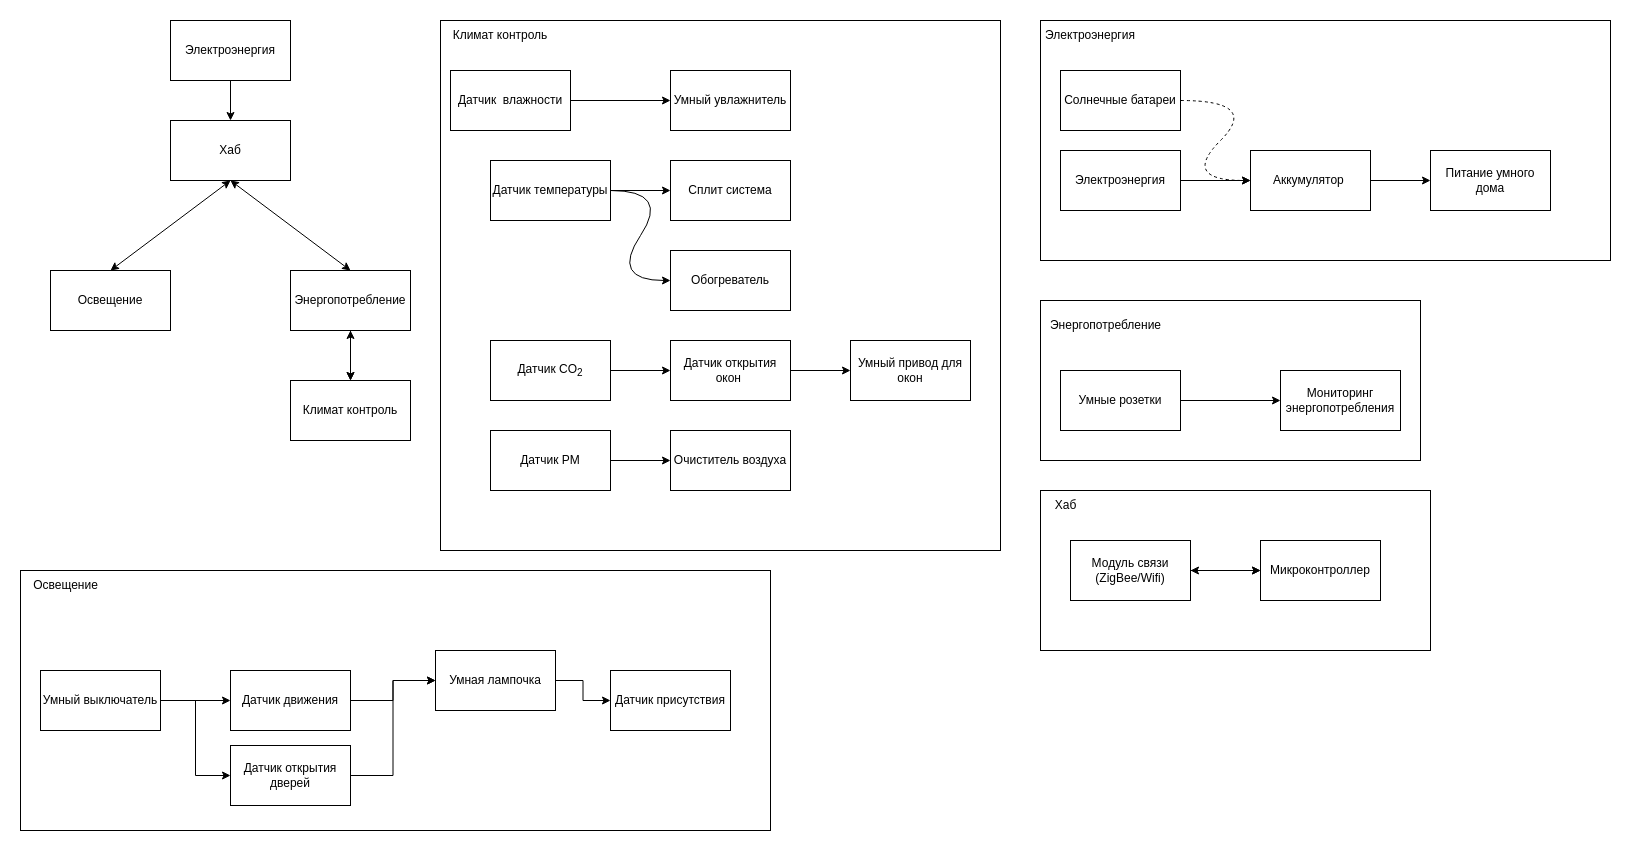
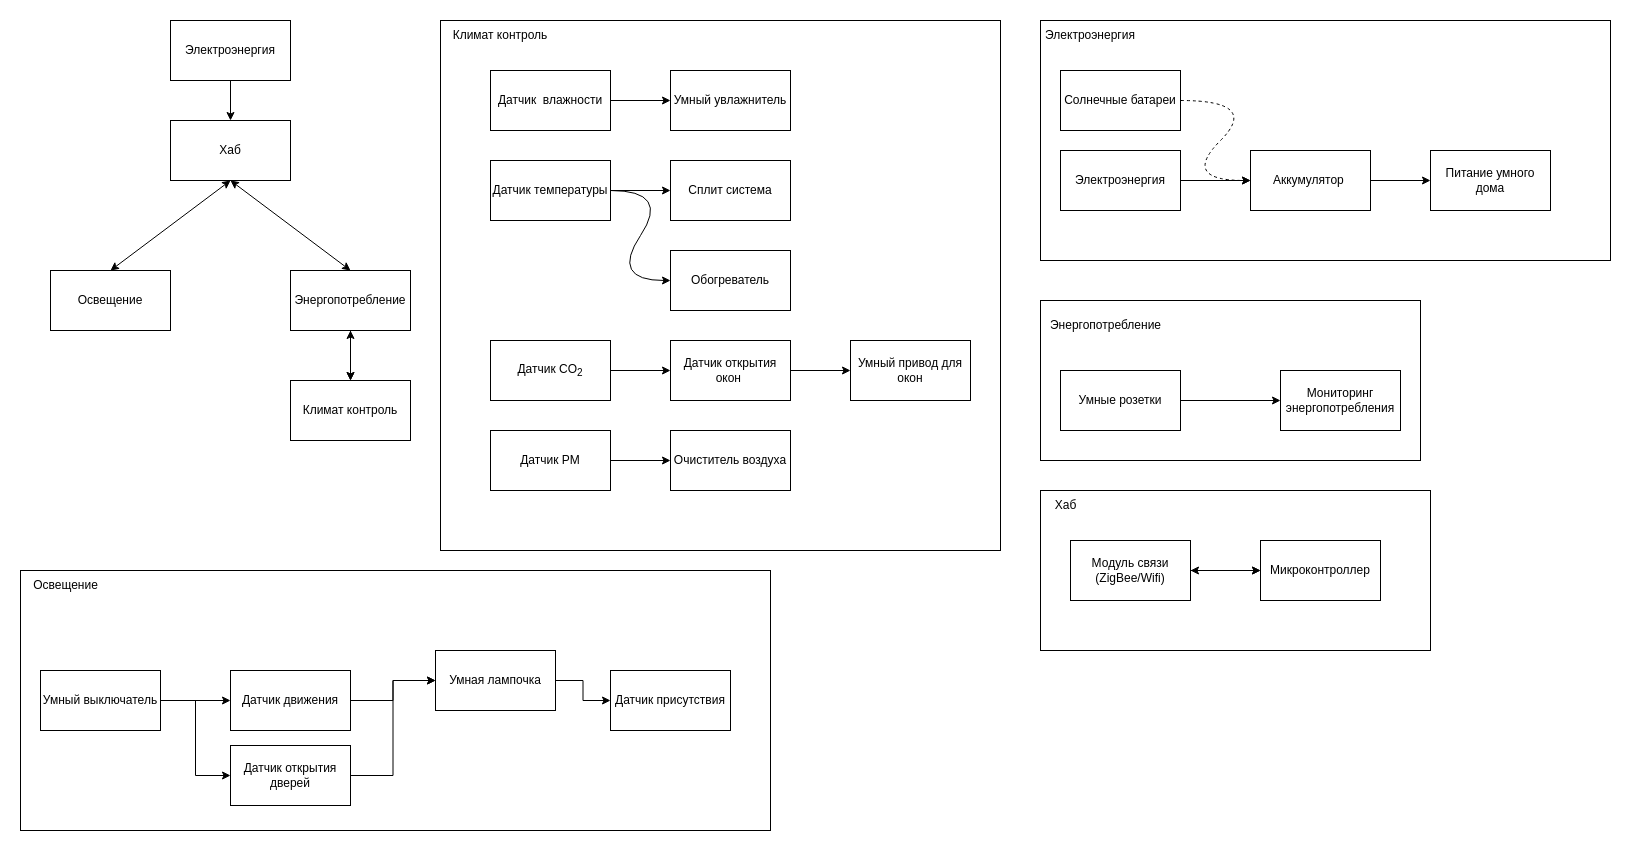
- <mxCell id="35" value="Датчик&amp;nbsp; влажности" style="rounded=0;whiteSpace=wrap;html=1;" vertex="1" parent="1"><mxGeometry x="450" y="70" width="120" height="60" as="geometry" /></mxCell>
+ <mxCell id="35" value="Датчик&amp;nbsp; влажности" style="rounded=0;whiteSpace=wrap;html=1;" vertex="1" parent="1"><mxGeometry x="490" y="70" width="120" height="60" as="geometry" /></mxCell>
